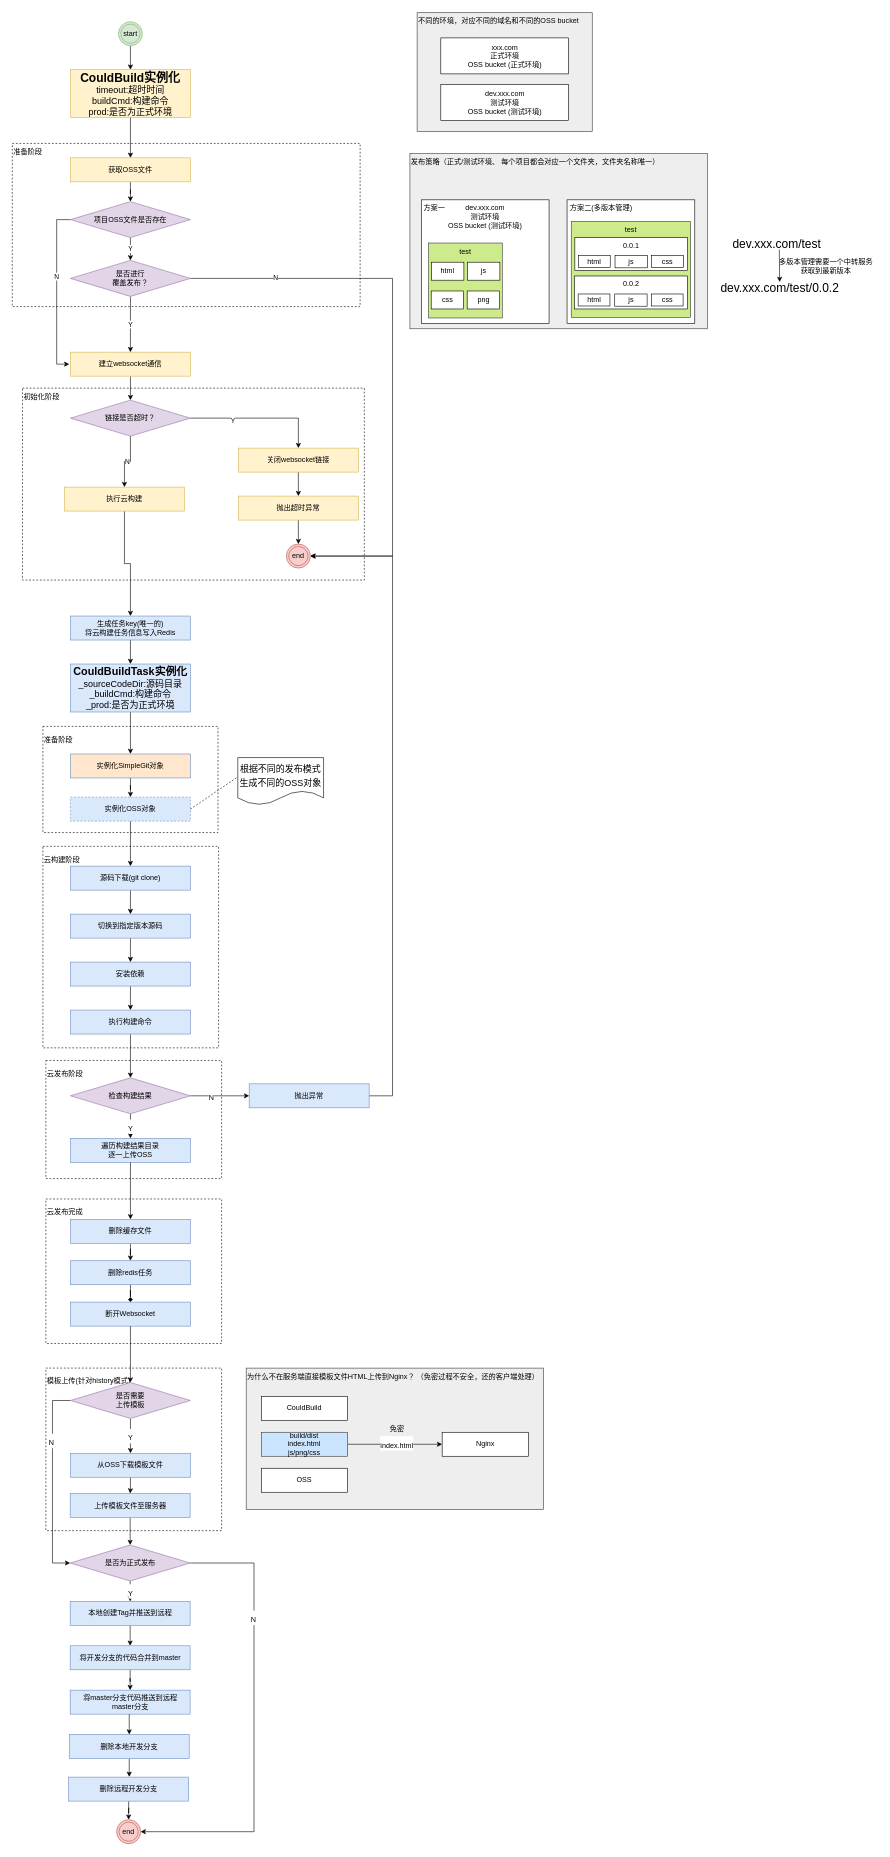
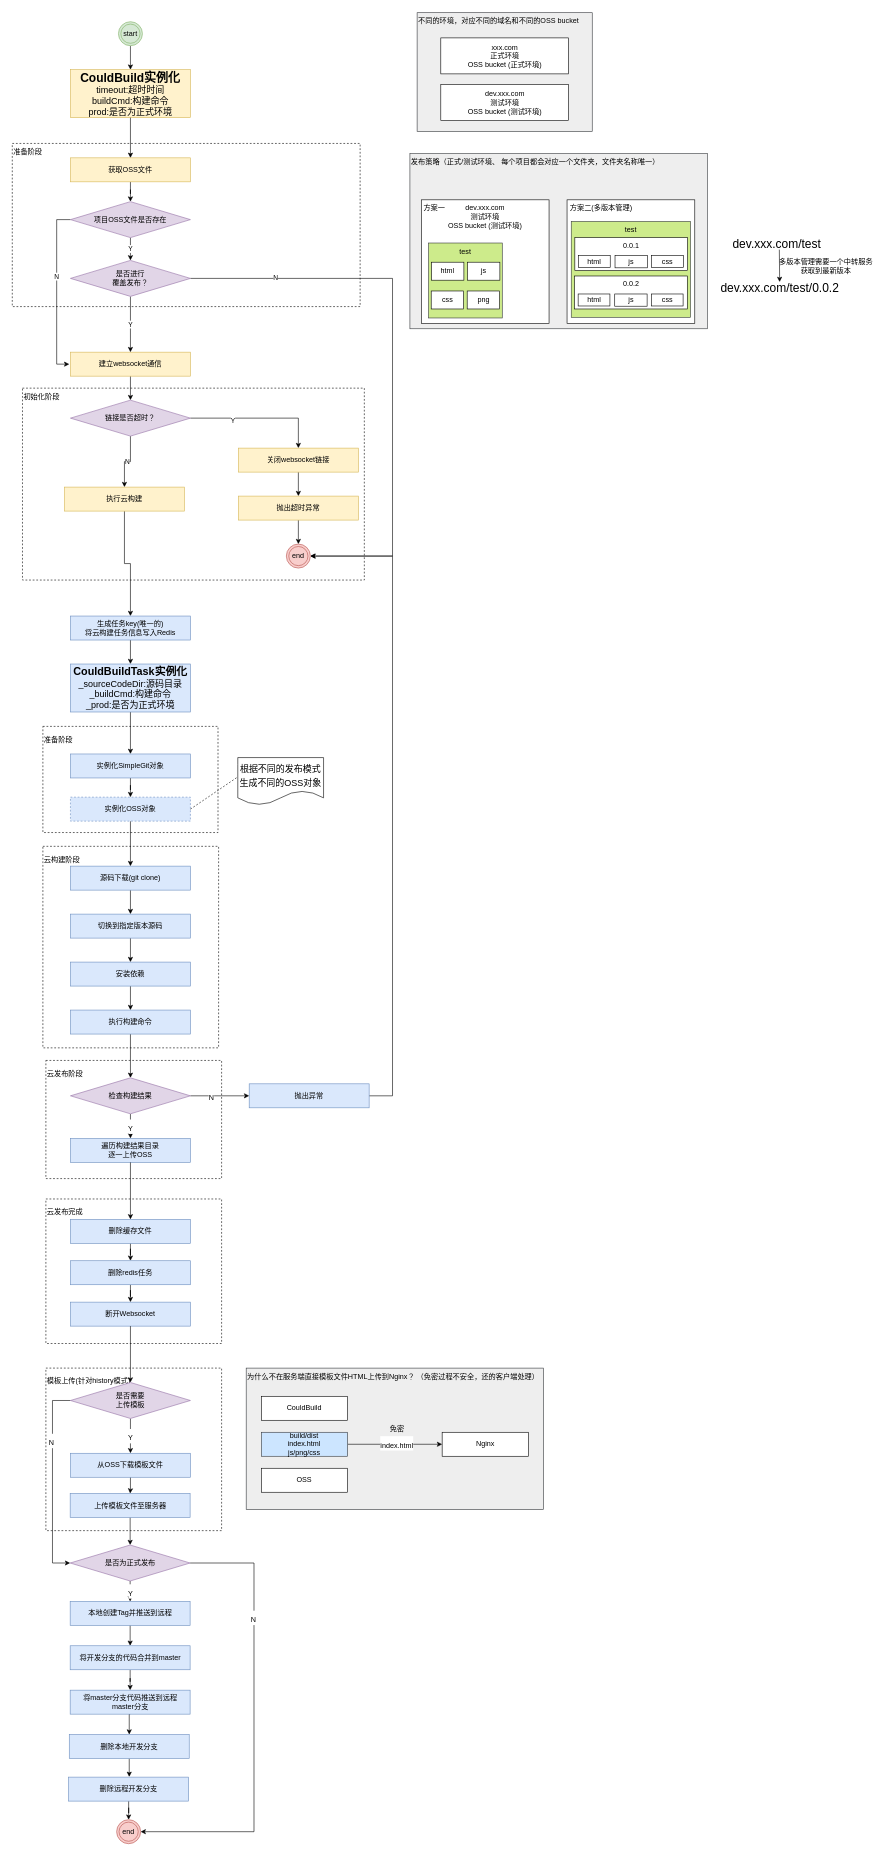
- <mxCell id="28" value="实例化SimpleGit对象" style="rounded=0;whiteSpace=wrap;html=1;fillColor=#ffe6cc;strokeColor=#6c8ebf;" parent="1" vertex="1"><mxGeometry x="117" y="1256" width="200" height="40" as="geometry" /></mxCell>
+ <mxCell id="28" value="实例化SimpleGit对象" style="rounded=0;whiteSpace=wrap;html=1;fillColor=#dae8fc;strokeColor=#6c8ebf;" parent="1" vertex="1"><mxGeometry x="117" y="1256" width="200" height="40" as="geometry" /></mxCell>
- <mxCell id="89" value="" style="edgeStyle=orthogonalEdgeStyle;rounded=0;orthogonalLoop=1;jettySize=auto;html=1;fontSize=20;endArrow=diamond;" edge="1" parent="1" source="90" target="91"><mxGeometry relative="1" as="geometry" /></mxCell>
+ <mxCell id="89" value="" style="edgeStyle=orthogonalEdgeStyle;rounded=0;orthogonalLoop=1;jettySize=auto;html=1;fontSize=20;" edge="1" parent="1" source="90" target="91"><mxGeometry relative="1" as="geometry" /></mxCell>
